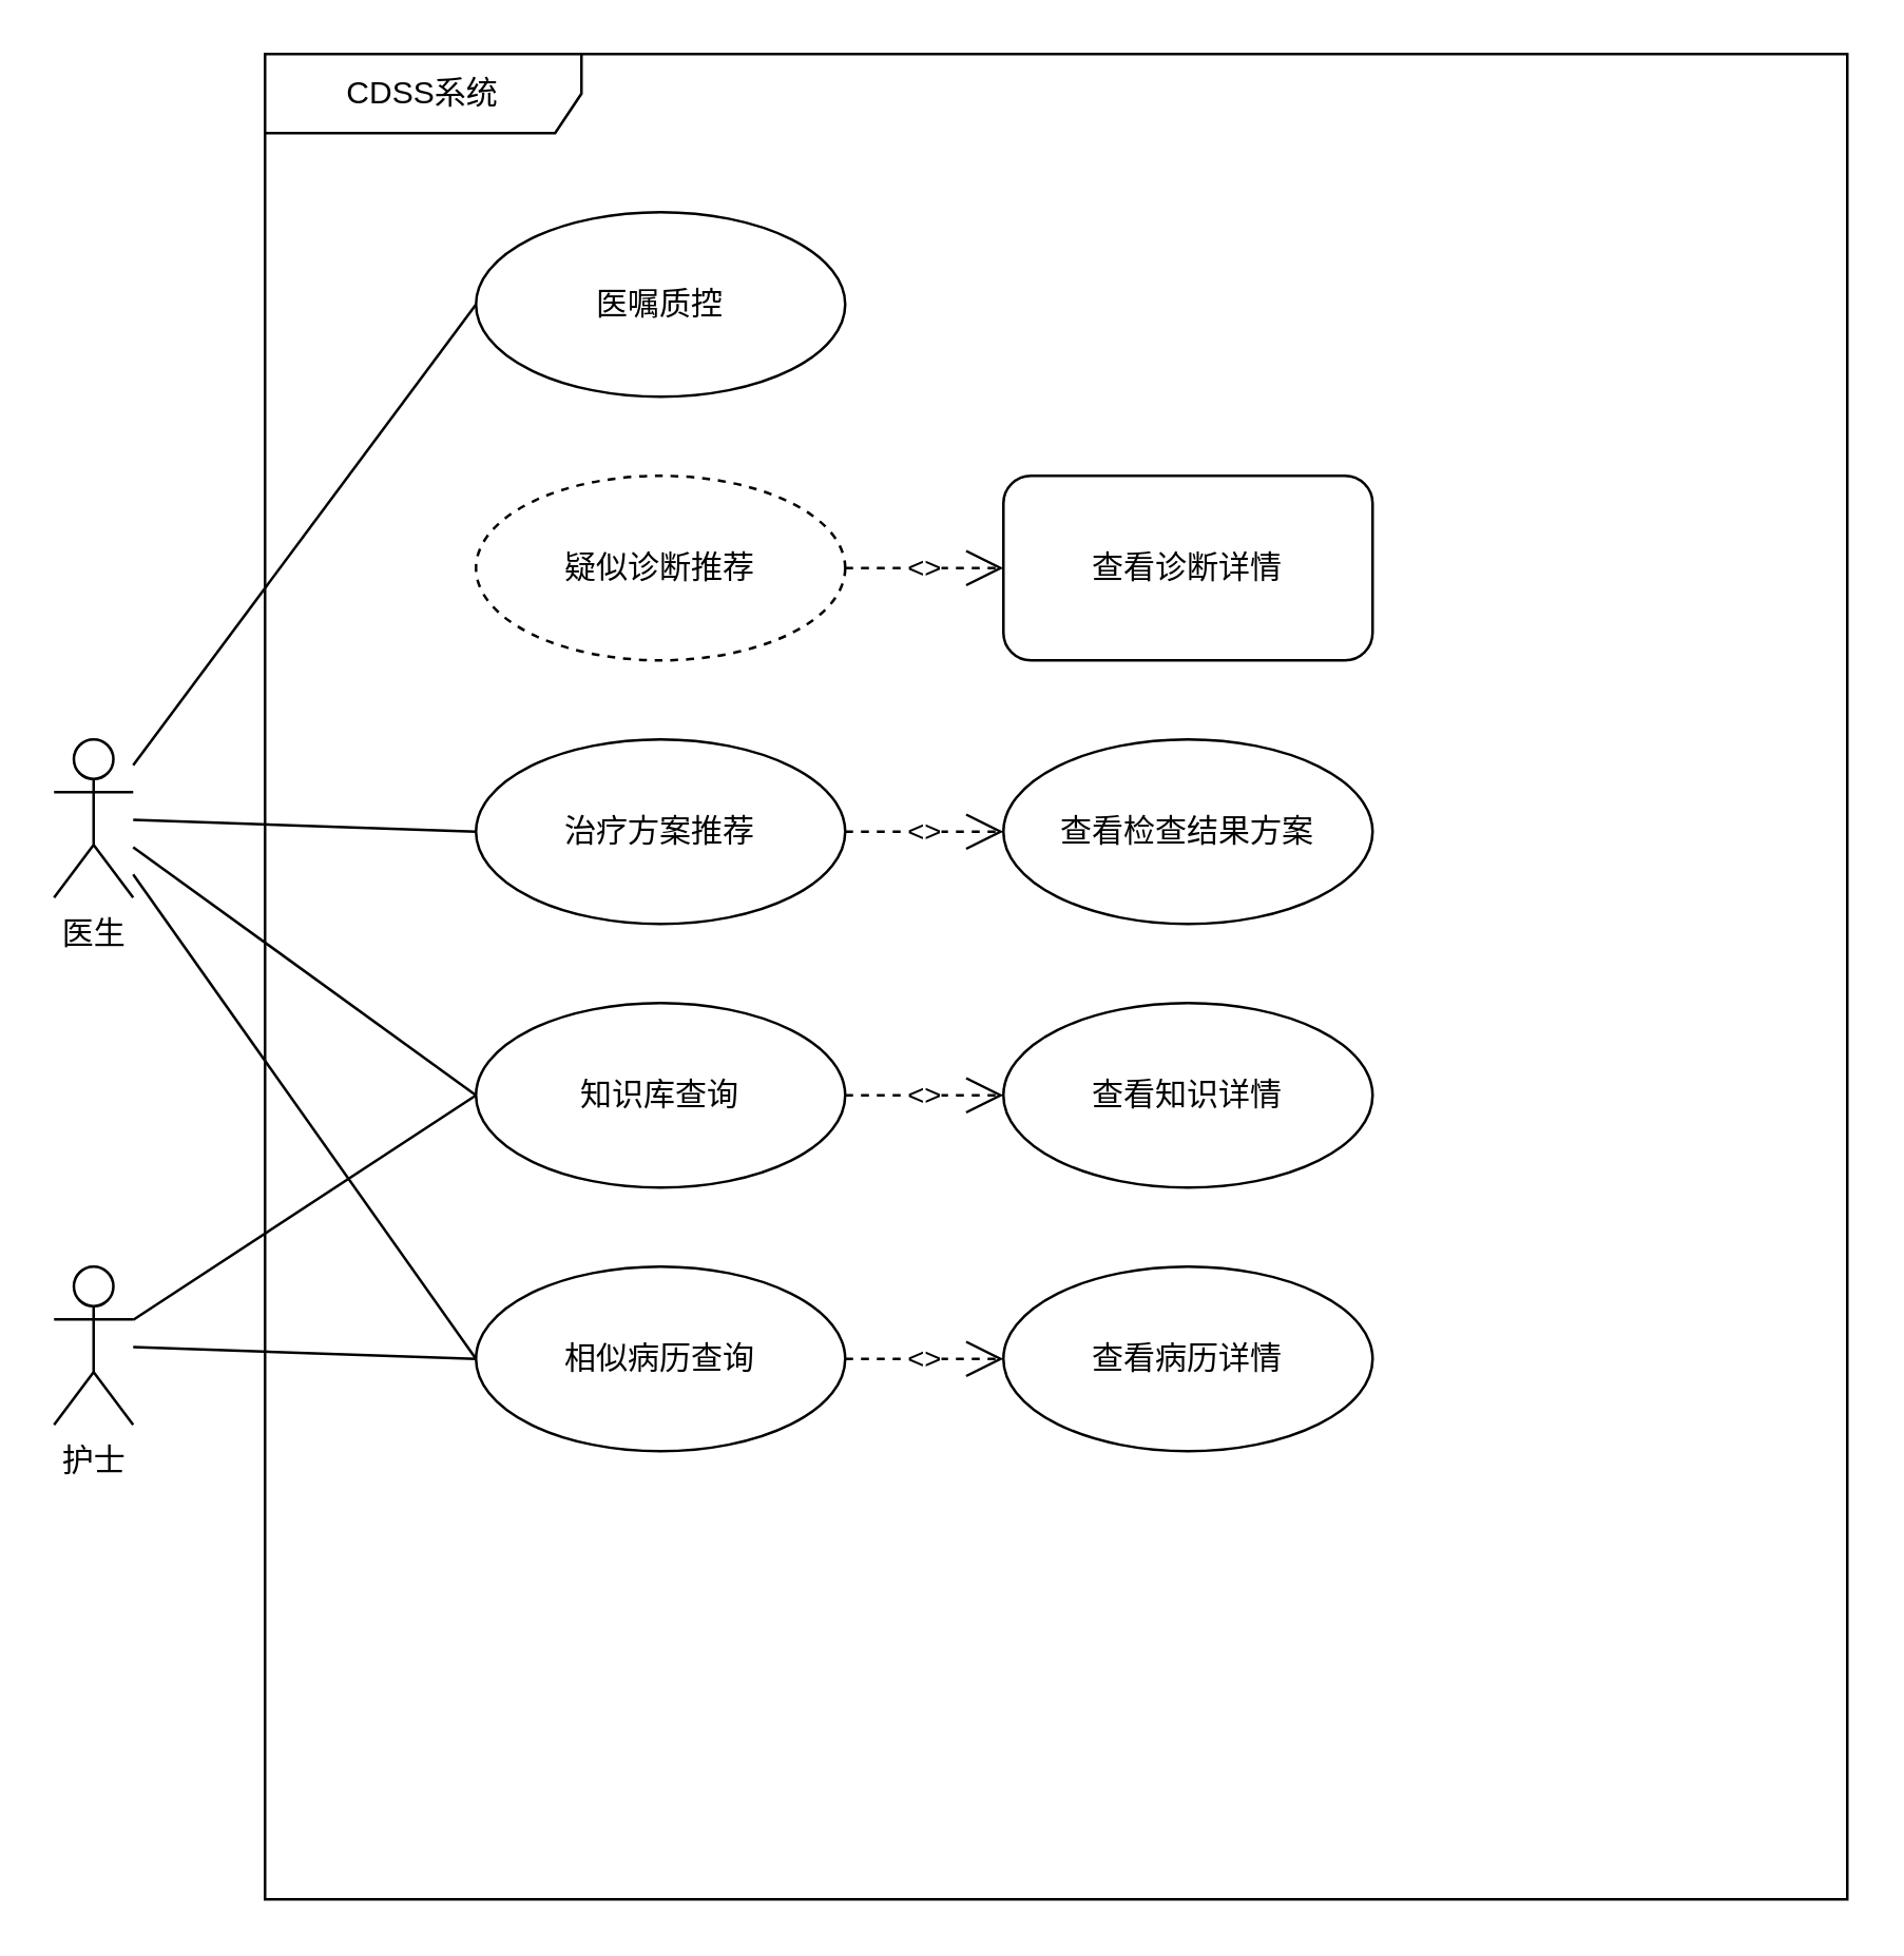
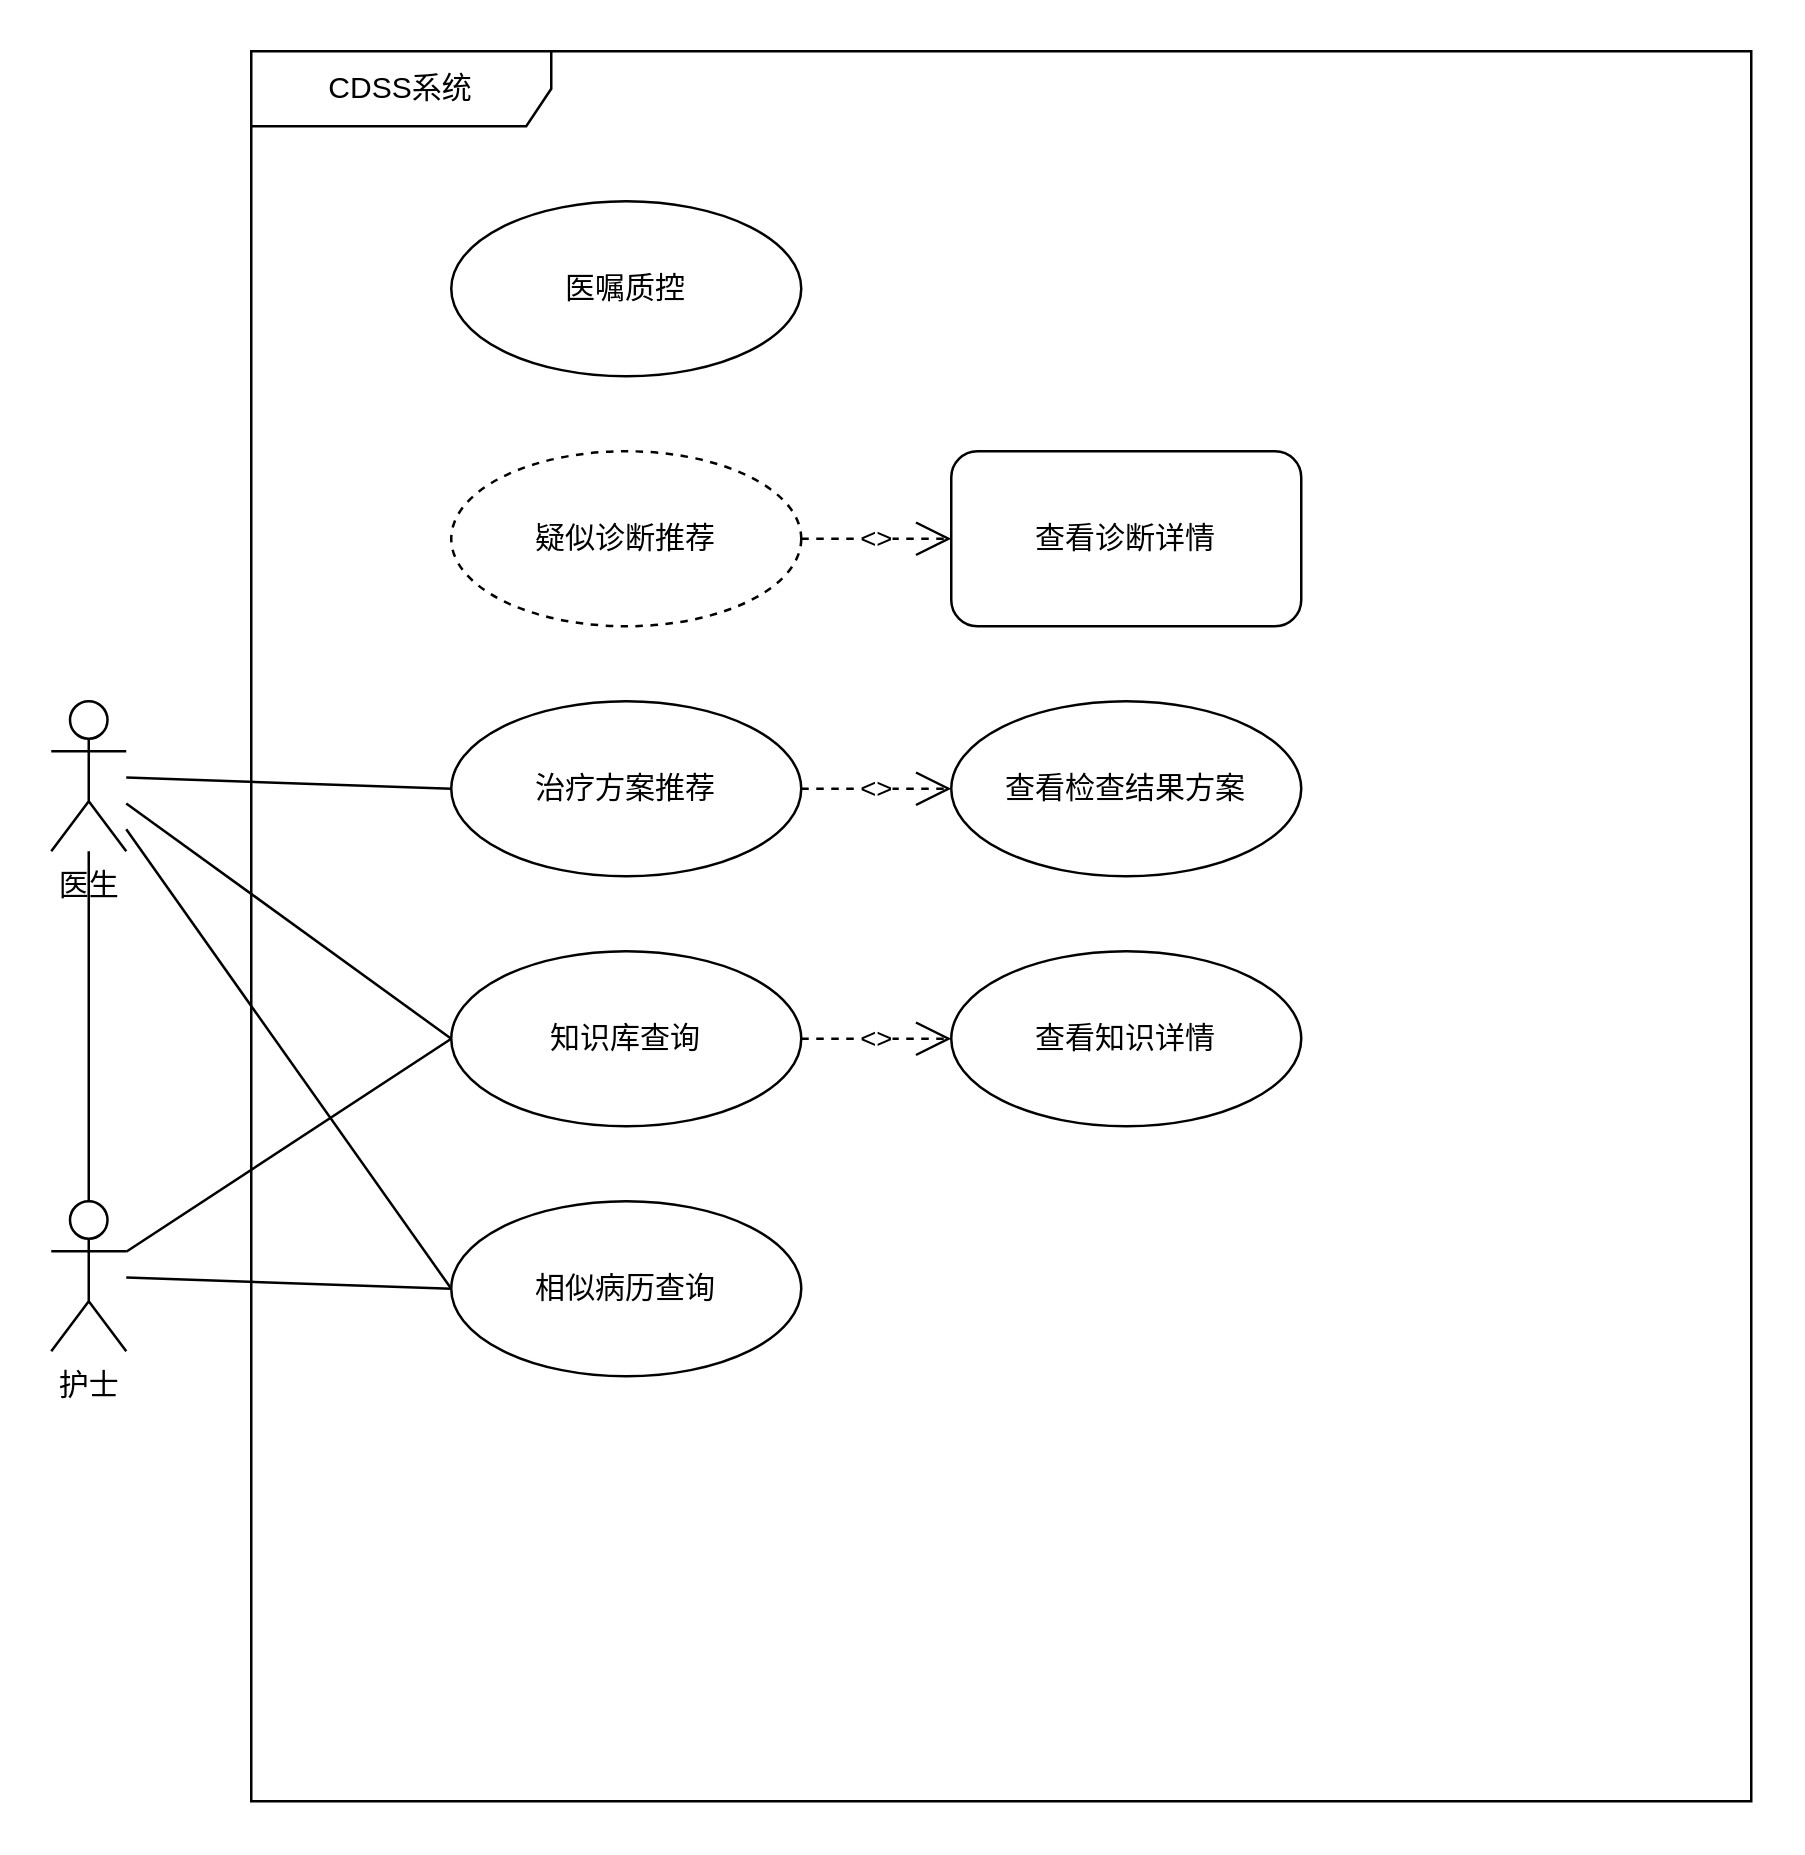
- <mxCell id="14" value="" style="endArrow=none;html=1;rounded=0;entryX=0;entryY=0.5;entryDx=0;entryDy=0;" parent="1" source="2" target="5" edge="1"><mxGeometry width="50" height="50" relative="1" as="geometry" /></mxCell>
+ <mxCell id="14" value="" style="endArrow=none;html=1;rounded=0;" parent="1" source="2" target="3" edge="1"><mxGeometry width="50" height="50" relative="1" as="geometry" /></mxCell>
- <mxCell id="23" value="&lt;&lt;include&gt;&gt;" style="endArrow=open;endSize=12;dashed=1;html=1;rounded=0;exitX=1;exitY=0.5;exitDx=0;exitDy=0;entryX=0;entryY=0.5;entryDx=0;entryDy=0;" parent="1" source="12" target="13" edge="1"><mxGeometry width="160" relative="1" as="geometry" /></mxCell>
- <mxCell id="13" value="查看病历详情" style="ellipse;whiteSpace=wrap;html=1;" parent="1" vertex="1"><mxGeometry x="380" y="480" width="140" height="70" as="geometry" /></mxCell>
